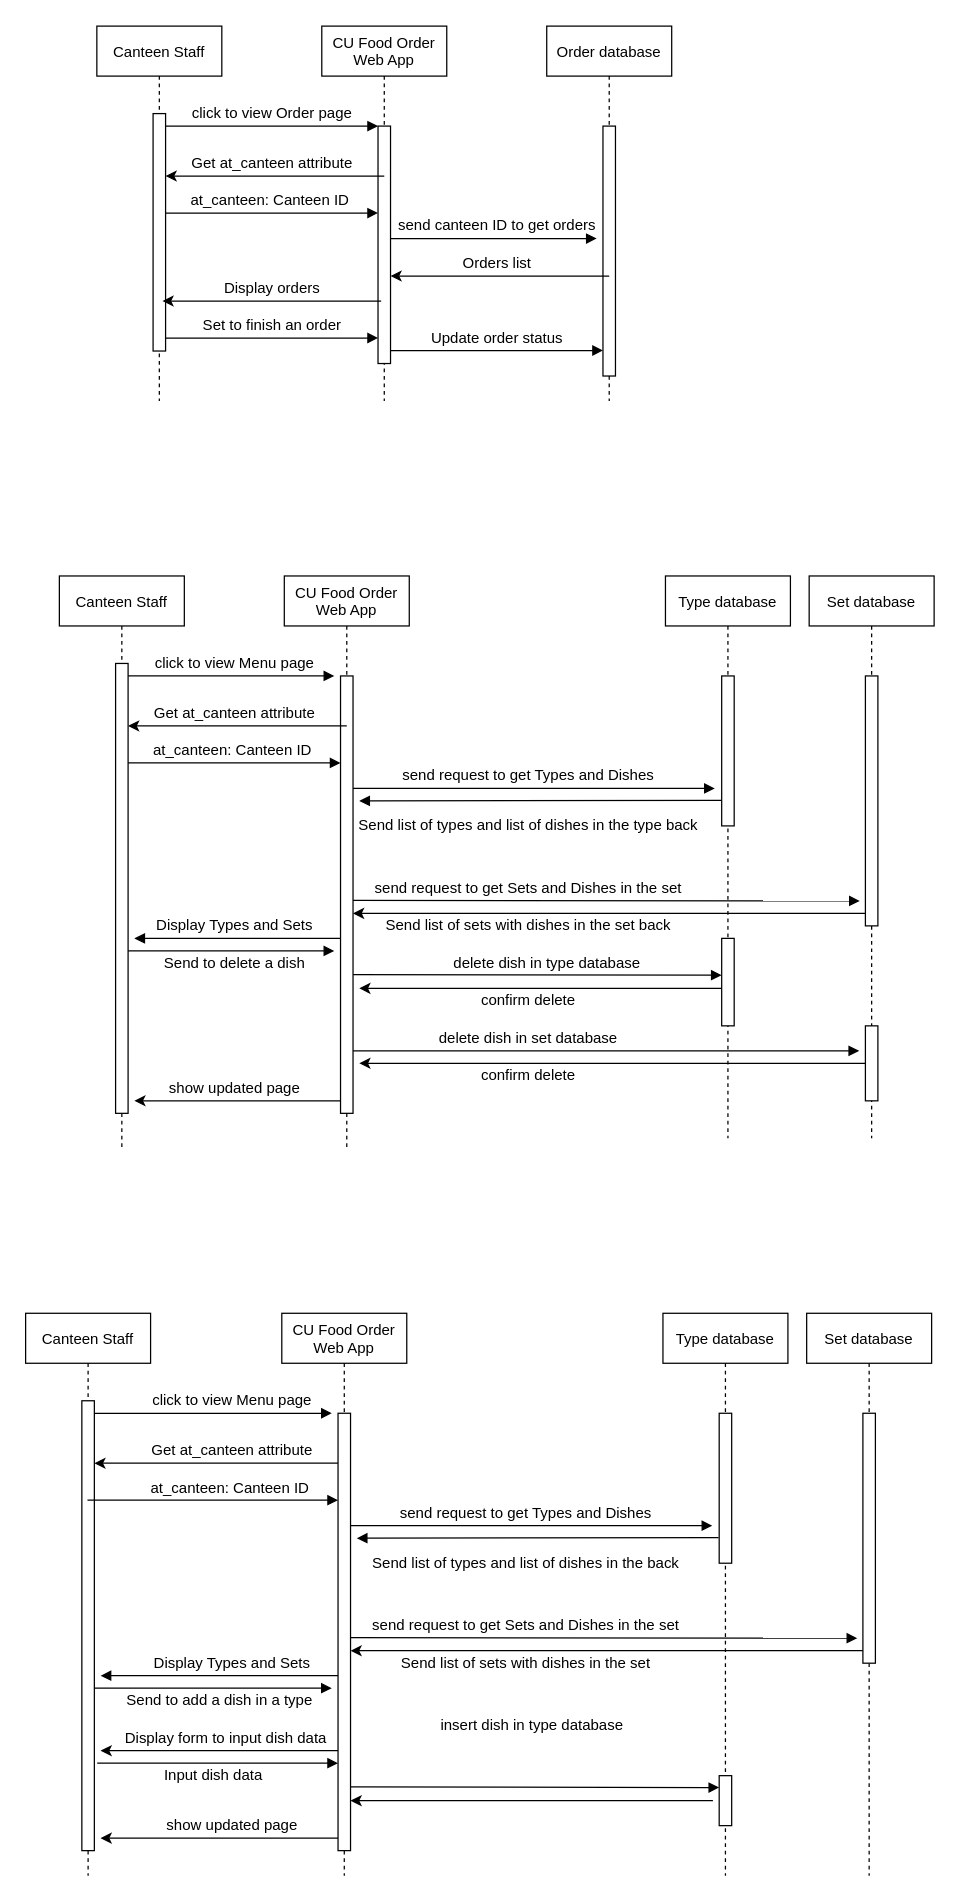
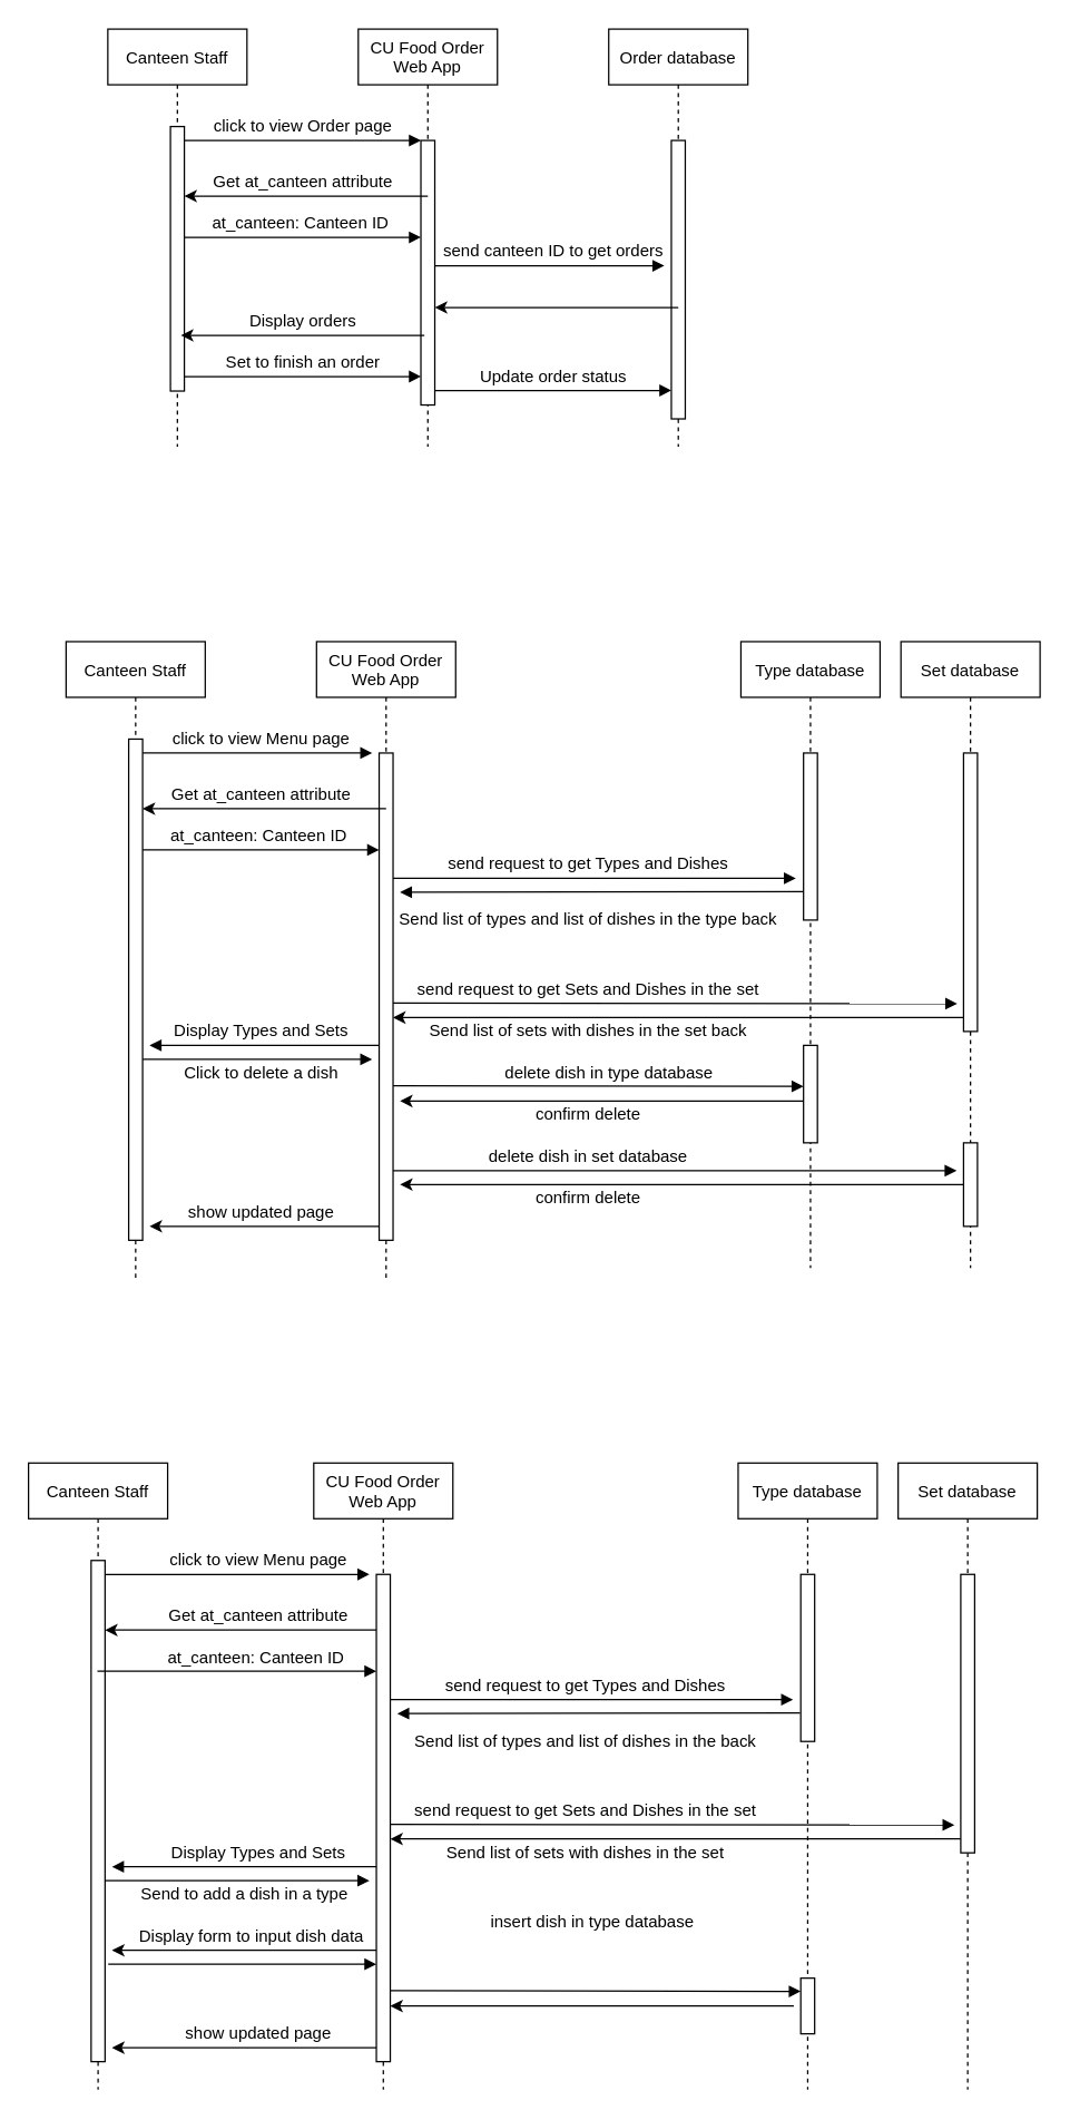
- <mxCell id="22" value="Orders list" style="text;html=1;align=center;verticalAlign=middle;resizable=0;points=[];autosize=1;strokeColor=none;fillColor=none;" vertex="1" parent="1"><mxGeometry x="362" y="200" width="70" height="20" as="geometry" /></mxCell>
- <mxCell id="58" value="Send to delete a dish" style="text;html=1;align=center;verticalAlign=middle;resizable=0;points=[];autosize=1;strokeColor=none;fillColor=none;" vertex="1" parent="1"><mxGeometry x="122" y="760" width="130" height="20" as="geometry" /></mxCell>
+ <mxCell id="58" value="Click to delete a dish" style="text;html=1;align=center;verticalAlign=middle;resizable=0;points=[];autosize=1;strokeColor=none;fillColor=none;" vertex="1" parent="1"><mxGeometry x="122" y="760" width="130" height="20" as="geometry" /></mxCell>
- <mxCell id="95" value="Input dish data" style="text;html=1;align=center;verticalAlign=middle;resizable=0;points=[];autosize=1;strokeColor=none;fillColor=none;" vertex="1" parent="1"><mxGeometry x="125" y="1410" width="90" height="20" as="geometry" /></mxCell>
